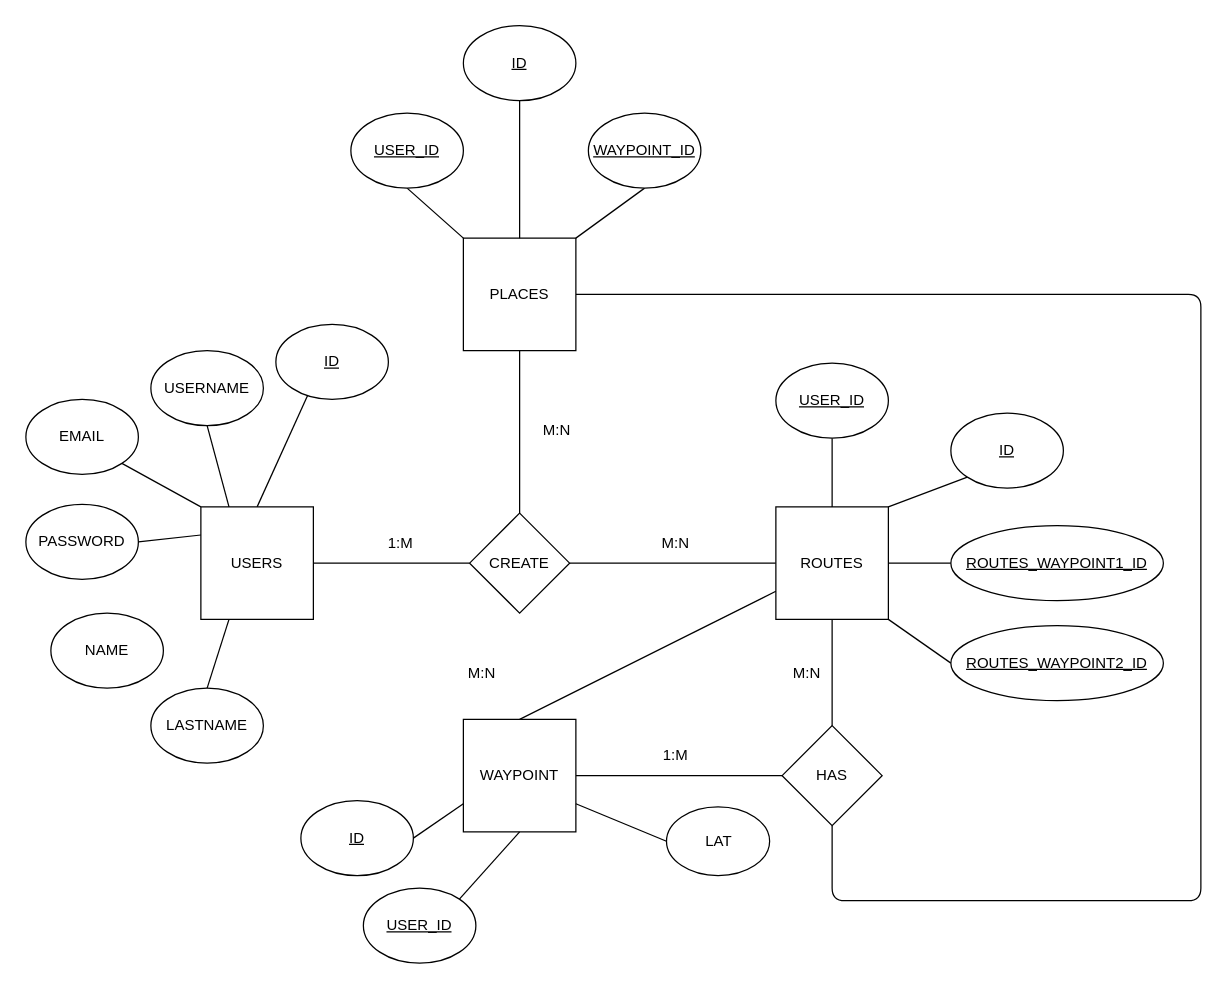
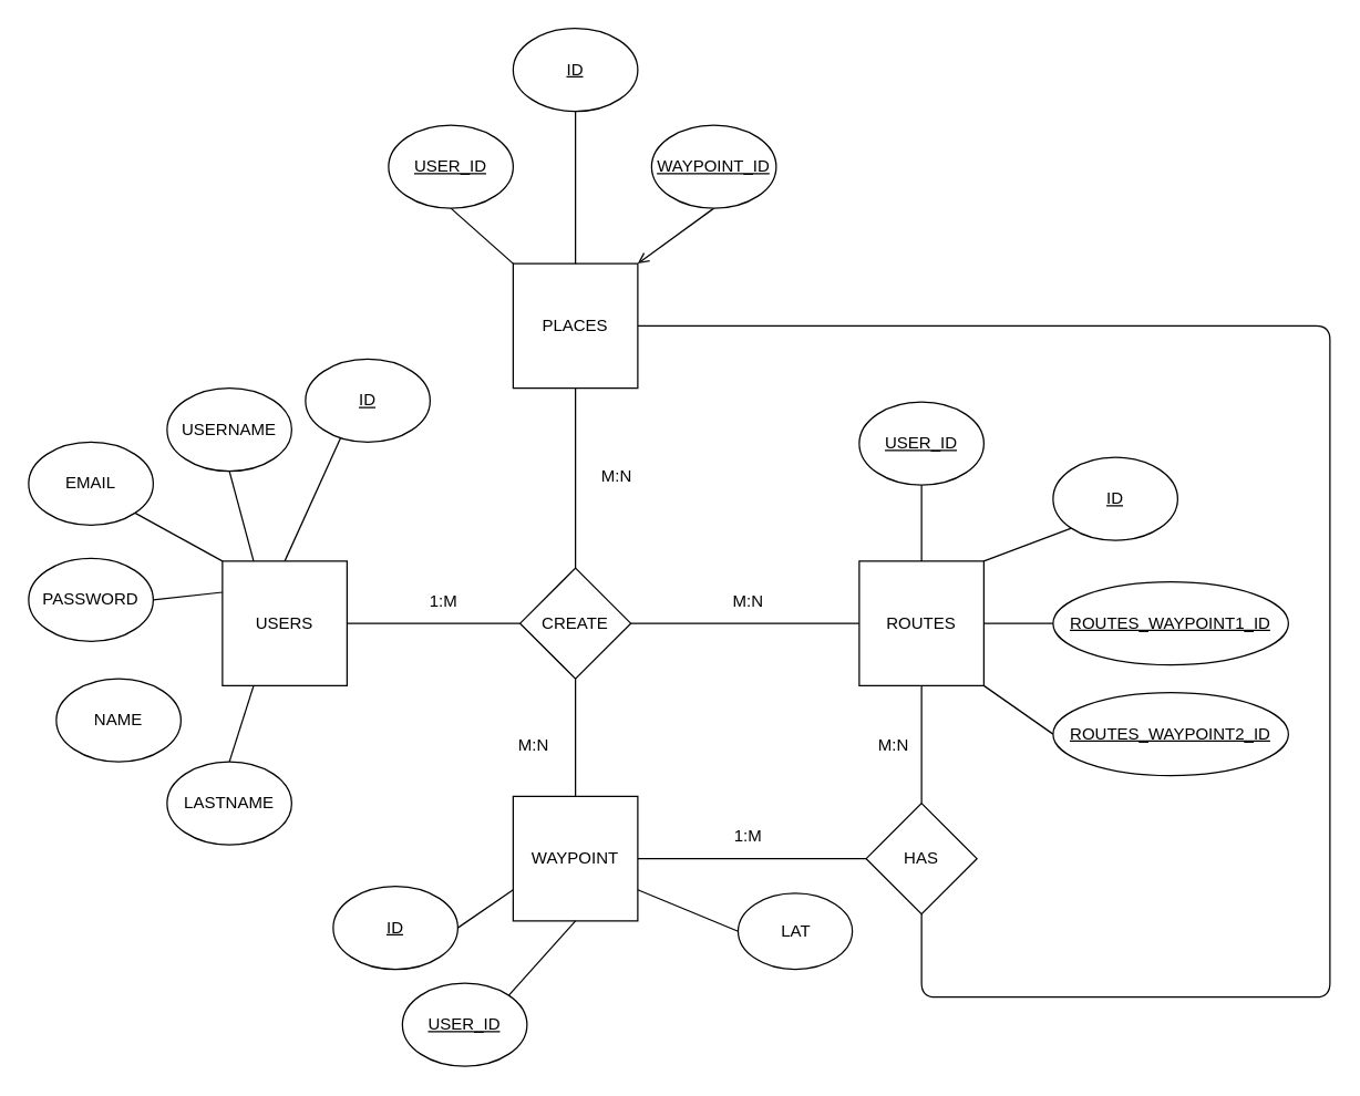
- <mxCell id="50" style="edgeStyle=none;html=1;exitX=0.5;exitY=1;exitDx=0;exitDy=0;entryX=1;entryY=0;entryDx=0;entryDy=0;endArrow=none;endFill=0;" edge="1" parent="1" source="51" target="44"><mxGeometry relative="1" as="geometry" /></mxCell>
+ <mxCell id="50" style="edgeStyle=none;html=1;exitX=0.5;exitY=1;exitDx=0;exitDy=0;entryX=1;entryY=0;entryDx=0;entryDy=0;endArrow=open;endFill=0;" edge="1" parent="1" source="51" target="44"><mxGeometry relative="1" as="geometry" /></mxCell>
- <mxCell id="24" style="edgeStyle=none;html=1;exitX=0.5;exitY=0;exitDx=0;exitDy=0;endArrow=none;endFill=0;" edge="1" parent="1" source="26" target="7"><mxGeometry relative="1" as="geometry" /></mxCell>
+ <mxCell id="24" style="edgeStyle=none;html=1;exitX=0.5;exitY=0;exitDx=0;exitDy=0;entryX=0.5;entryY=1;entryDx=0;entryDy=0;endArrow=none;endFill=0;" edge="1" parent="1" source="26" target="6"><mxGeometry relative="1" as="geometry" /></mxCell>
